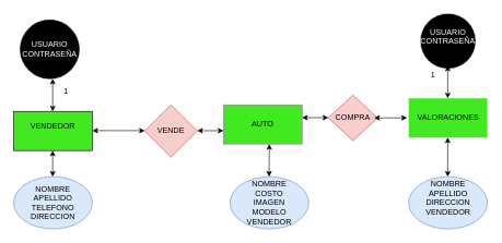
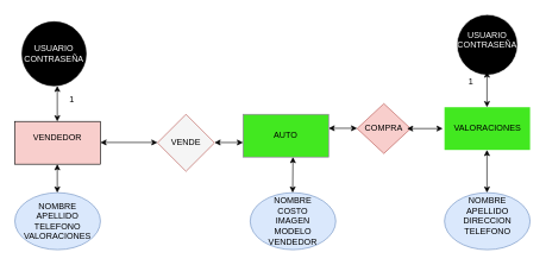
- <mxCell id="9" value="&lt;font style=&quot;vertical-align: inherit&quot;&gt;&lt;font style=&quot;vertical-align: inherit&quot;&gt;VENDEDOR&lt;br&gt;&lt;br&gt;&lt;/font&gt;&lt;/font&gt;" style="rounded=0;whiteSpace=wrap;html=1;fillColor=#42E820;" vertex="1" parent="1"><mxGeometry x="20" y="170" width="120" height="60" as="geometry" /></mxCell>
+ <mxCell id="9" value="&lt;font style=&quot;vertical-align: inherit&quot;&gt;&lt;font style=&quot;vertical-align: inherit&quot;&gt;VENDEDOR&lt;br&gt;&lt;br&gt;&lt;/font&gt;&lt;/font&gt;" style="rounded=0;whiteSpace=wrap;html=1;fillColor=#f8cecc;" vertex="1" parent="1"><mxGeometry x="20" y="170" width="120" height="60" as="geometry" /></mxCell>
- <mxCell id="4" value="&lt;font style=&quot;vertical-align: inherit&quot;&gt;&lt;font style=&quot;vertical-align: inherit&quot;&gt;VENDE&lt;/font&gt;&lt;/font&gt;" style="rhombus;whiteSpace=wrap;html=1;fillColor=#f8cecc;strokeColor=#b85450;" vertex="1" parent="1"><mxGeometry x="220" y="160" width="80" height="80" as="geometry" /></mxCell>
+ <mxCell id="4" value="&lt;font style=&quot;vertical-align: inherit&quot;&gt;&lt;font style=&quot;vertical-align: inherit&quot;&gt;VENDE&lt;/font&gt;&lt;/font&gt;" style="rhombus;whiteSpace=wrap;html=1;fillColor=#f5f5f5;strokeColor=#b85450;" vertex="1" parent="1"><mxGeometry x="220" y="160" width="80" height="80" as="geometry" /></mxCell>
- <mxCell id="10" value="&lt;font style=&quot;vertical-align: inherit&quot;&gt;&lt;font style=&quot;vertical-align: inherit&quot;&gt;&lt;font style=&quot;vertical-align: inherit&quot;&gt;&lt;font style=&quot;vertical-align: inherit&quot;&gt;NOMBRE &lt;/font&gt;&lt;/font&gt;&lt;br&gt;&lt;font style=&quot;vertical-align: inherit&quot;&gt;&lt;font style=&quot;vertical-align: inherit&quot;&gt;APELLIDO &lt;/font&gt;&lt;/font&gt;&lt;br&gt;&lt;font style=&quot;vertical-align: inherit&quot;&gt;&lt;font style=&quot;vertical-align: inherit&quot;&gt;TELEFONO&lt;br&gt;&lt;/font&gt;&lt;/font&gt;&lt;font style=&quot;vertical-align: inherit&quot;&gt;&lt;font style=&quot;vertical-align: inherit&quot;&gt;DIRECCION&lt;/font&gt;&lt;/font&gt;&lt;br&gt;&lt;/font&gt;&lt;/font&gt;" style="ellipse;whiteSpace=wrap;html=1;fillColor=#dae8fc;strokeColor=#6c8ebf;" vertex="1" parent="1"><mxGeometry x="20" y="270" width="120" height="80" as="geometry" /></mxCell>
+ <mxCell id="10" value="&lt;font style=&quot;vertical-align: inherit&quot;&gt;&lt;font style=&quot;vertical-align: inherit&quot;&gt;&lt;font style=&quot;vertical-align: inherit&quot;&gt;&lt;font style=&quot;vertical-align: inherit&quot;&gt;NOMBRE &lt;/font&gt;&lt;/font&gt;&lt;br&gt;&lt;font style=&quot;vertical-align: inherit&quot;&gt;&lt;font style=&quot;vertical-align: inherit&quot;&gt;APELLIDO &lt;/font&gt;&lt;/font&gt;&lt;br&gt;&lt;font style=&quot;vertical-align: inherit&quot;&gt;&lt;font style=&quot;vertical-align: inherit&quot;&gt;TELEFONO&lt;br&gt;&lt;/font&gt;&lt;/font&gt;&lt;font style=&quot;vertical-align: inherit&quot;&gt;&lt;font style=&quot;vertical-align: inherit&quot;&gt;VALORACIONES&lt;/font&gt;&lt;/font&gt;&lt;br&gt;&lt;/font&gt;&lt;/font&gt;" style="ellipse;whiteSpace=wrap;html=1;fillColor=#dae8fc;strokeColor=#6c8ebf;" vertex="1" parent="1"><mxGeometry x="20" y="270" width="120" height="80" as="geometry" /></mxCell>
- <mxCell id="13" value="&lt;font style=&quot;vertical-align: inherit&quot;&gt;&lt;font style=&quot;vertical-align: inherit&quot;&gt;&lt;font style=&quot;vertical-align: inherit&quot;&gt;&lt;font style=&quot;vertical-align: inherit&quot;&gt;NOMBRE&lt;br&gt;APELLIDO&lt;br&gt;DIRECCION&lt;br&gt;VENDEDOR&lt;br&gt;&lt;br&gt;&lt;/font&gt;&lt;/font&gt;&lt;/font&gt;&lt;/font&gt;" style="ellipse;whiteSpace=wrap;html=1;fillColor=#dae8fc;strokeColor=#6c8ebf;" vertex="1" parent="1"><mxGeometry x="622.5" y="270" width="120" height="80" as="geometry" /></mxCell>
+ <mxCell id="13" value="&lt;font style=&quot;vertical-align: inherit&quot;&gt;&lt;font style=&quot;vertical-align: inherit&quot;&gt;&lt;font style=&quot;vertical-align: inherit&quot;&gt;&lt;font style=&quot;vertical-align: inherit&quot;&gt;NOMBRE&lt;br&gt;APELLIDO&lt;br&gt;DIRECCION&lt;br&gt;TELEFONO&lt;br&gt;&lt;br&gt;&lt;/font&gt;&lt;/font&gt;&lt;/font&gt;&lt;/font&gt;" style="ellipse;whiteSpace=wrap;html=1;fillColor=#dae8fc;strokeColor=#6c8ebf;" vertex="1" parent="1"><mxGeometry x="622.5" y="270" width="120" height="80" as="geometry" /></mxCell>
